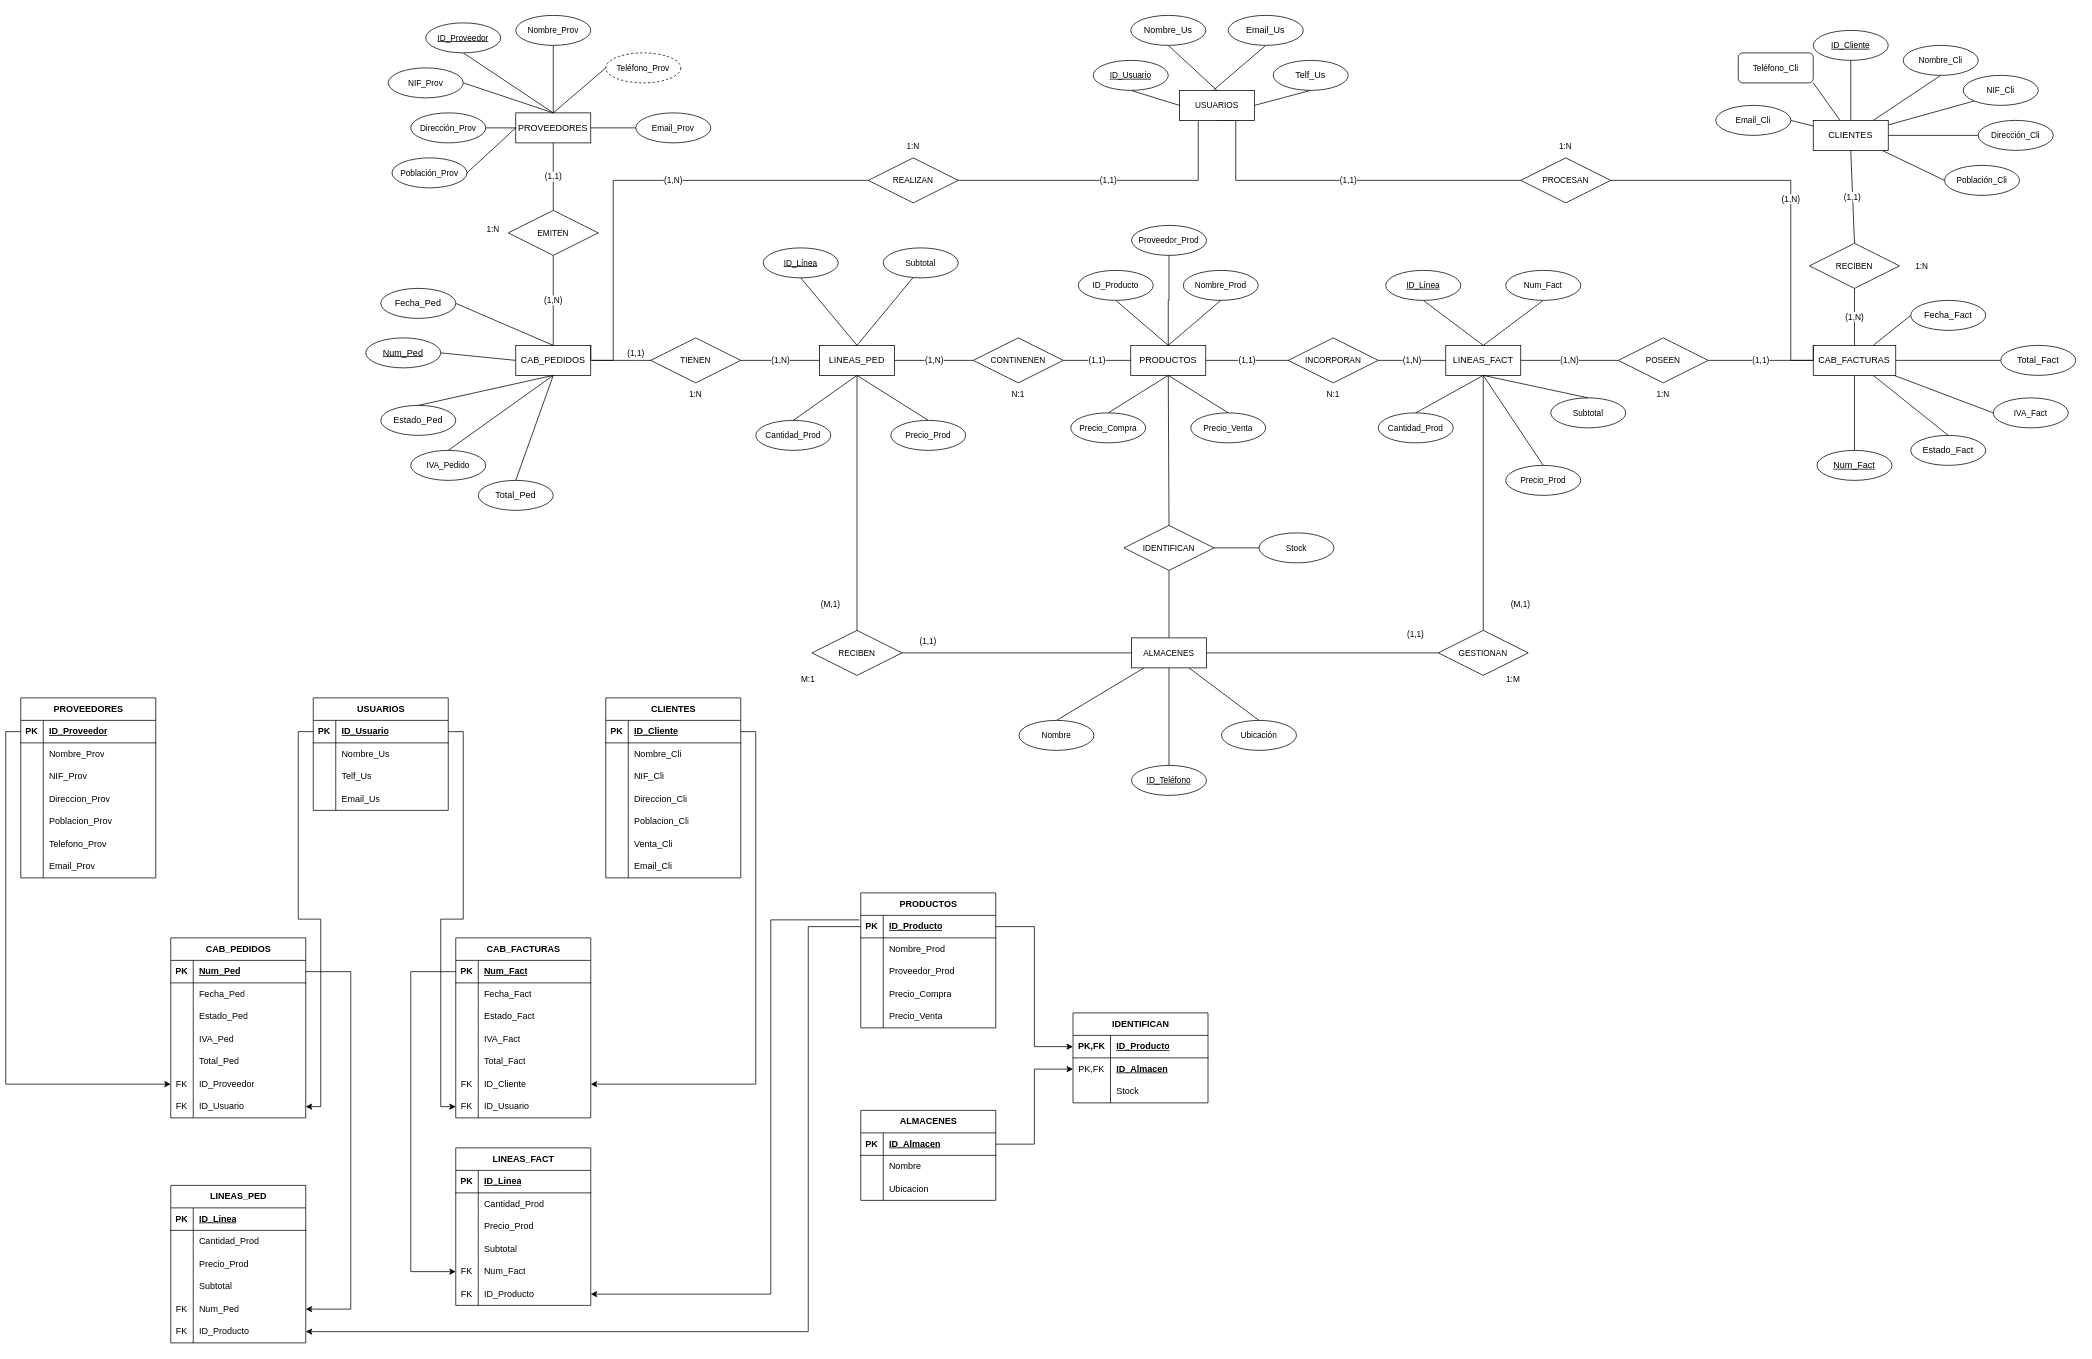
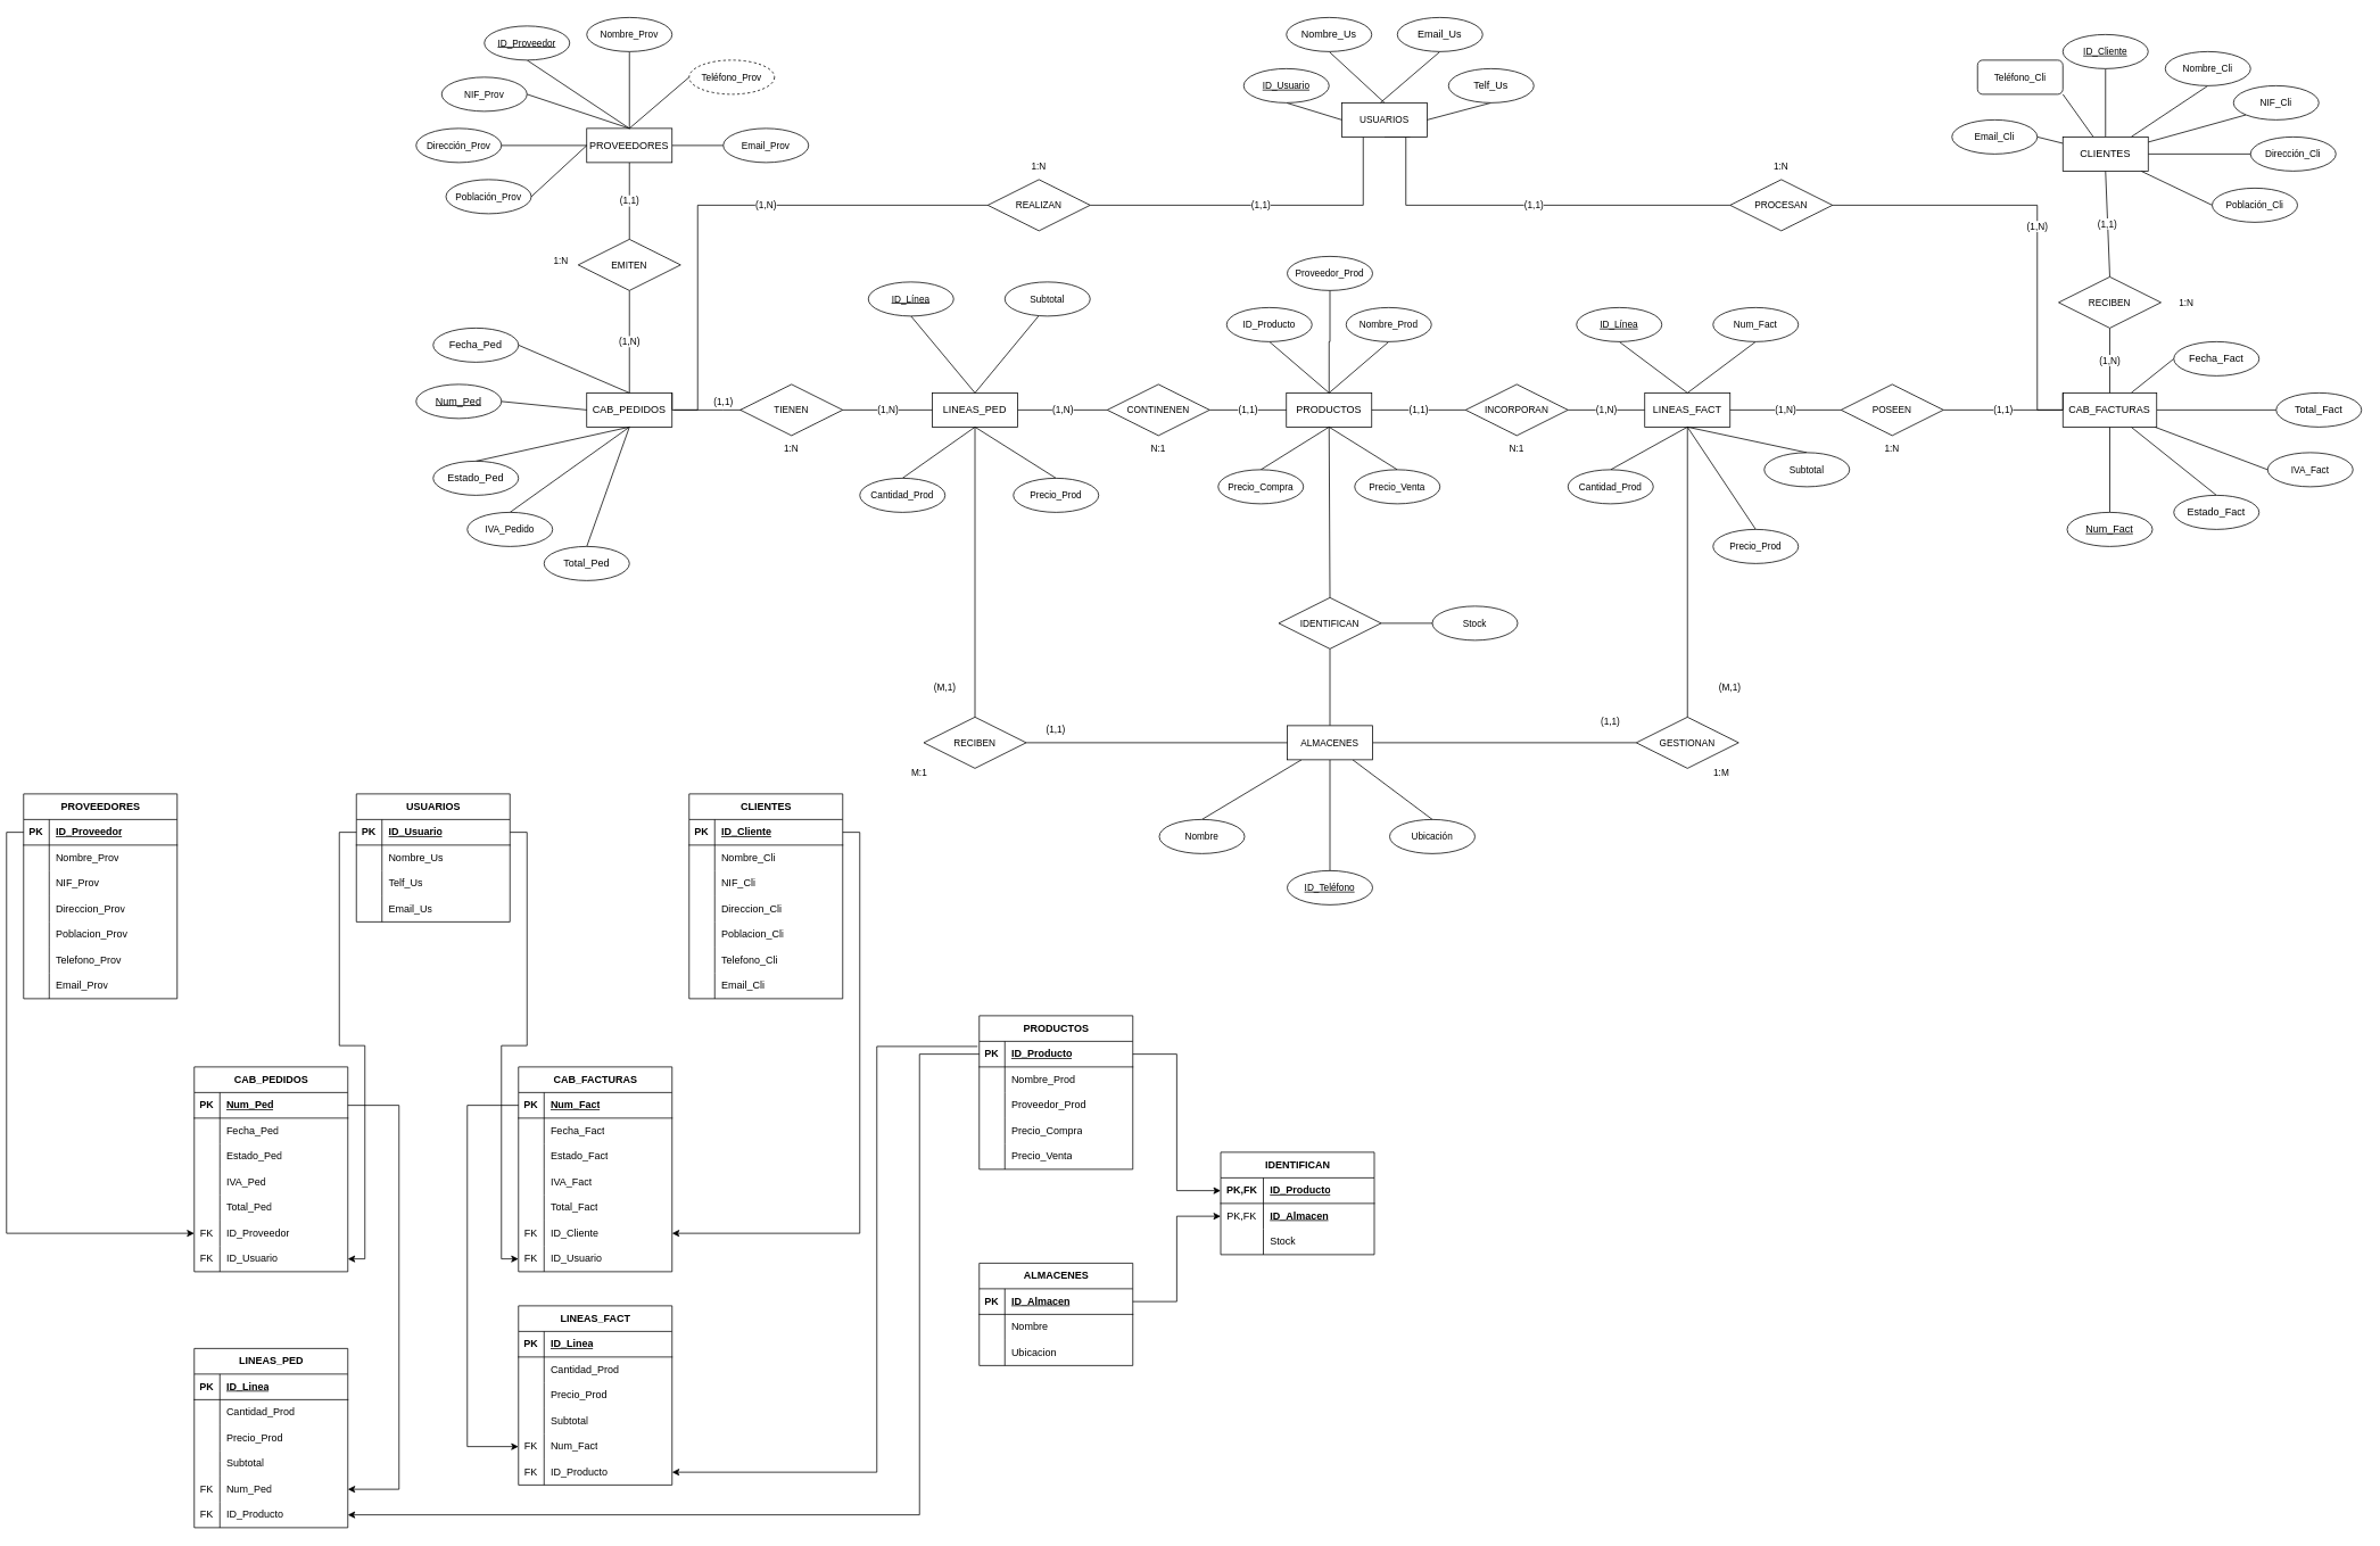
- <mxCell id="33" value="Dirección_Prov" style="ellipse;whiteSpace=wrap;html=1;align=center;fontFamily=Helvetica;fontSize=11;fontColor=default;labelBackgroundColor=default;" parent="1" vertex="1"><mxGeometry x="540" y="150" width="100" height="40" as="geometry" /></mxCell>
+ <mxCell id="33" value="Dirección_Prov" style="ellipse;whiteSpace=wrap;html=1;align=center;fontFamily=Helvetica;fontSize=11;fontColor=default;labelBackgroundColor=default;" parent="1" vertex="1"><mxGeometry x="480" y="150" width="100" height="40" as="geometry" /></mxCell>
- <mxCell id="191" value="Venta_Cli" style="shape=partialRectangle;connectable=0;fillColor=none;top=0;left=0;bottom=0;right=0;align=left;spacingLeft=6;overflow=hidden;whiteSpace=wrap;html=1;" parent="189" vertex="1"><mxGeometry x="30" width="150" height="30" as="geometry"><mxRectangle width="150" height="30" as="alternateBounds" /></mxGeometry></mxCell>
+ <mxCell id="191" value="Telefono_Cli" style="shape=partialRectangle;connectable=0;fillColor=none;top=0;left=0;bottom=0;right=0;align=left;spacingLeft=6;overflow=hidden;whiteSpace=wrap;html=1;" parent="189" vertex="1"><mxGeometry x="30" width="150" height="30" as="geometry"><mxRectangle width="150" height="30" as="alternateBounds" /></mxGeometry></mxCell>
